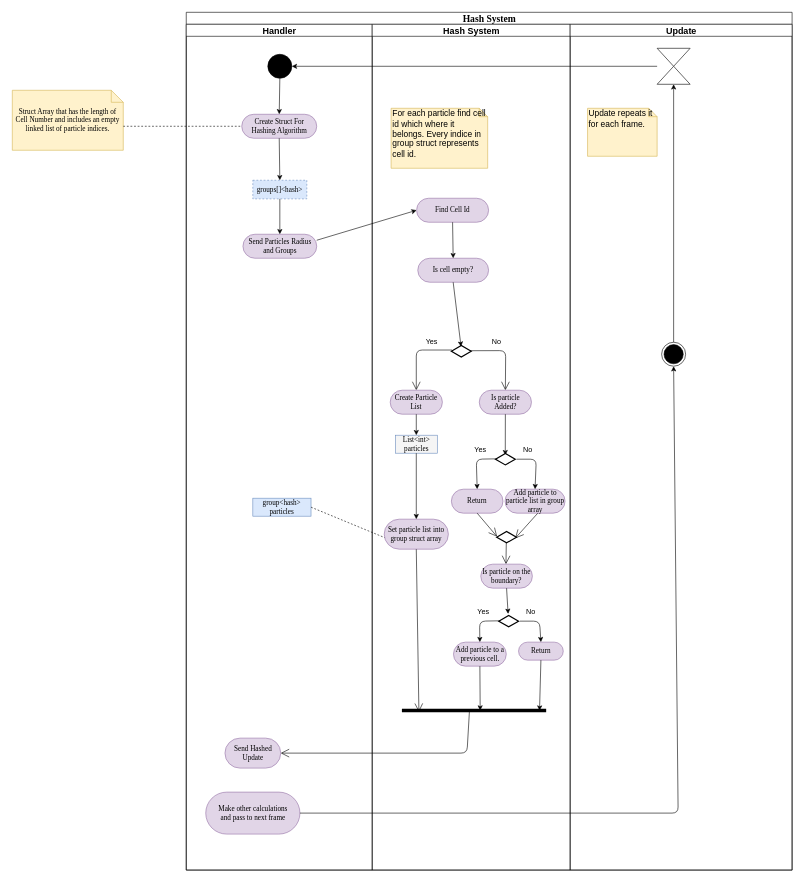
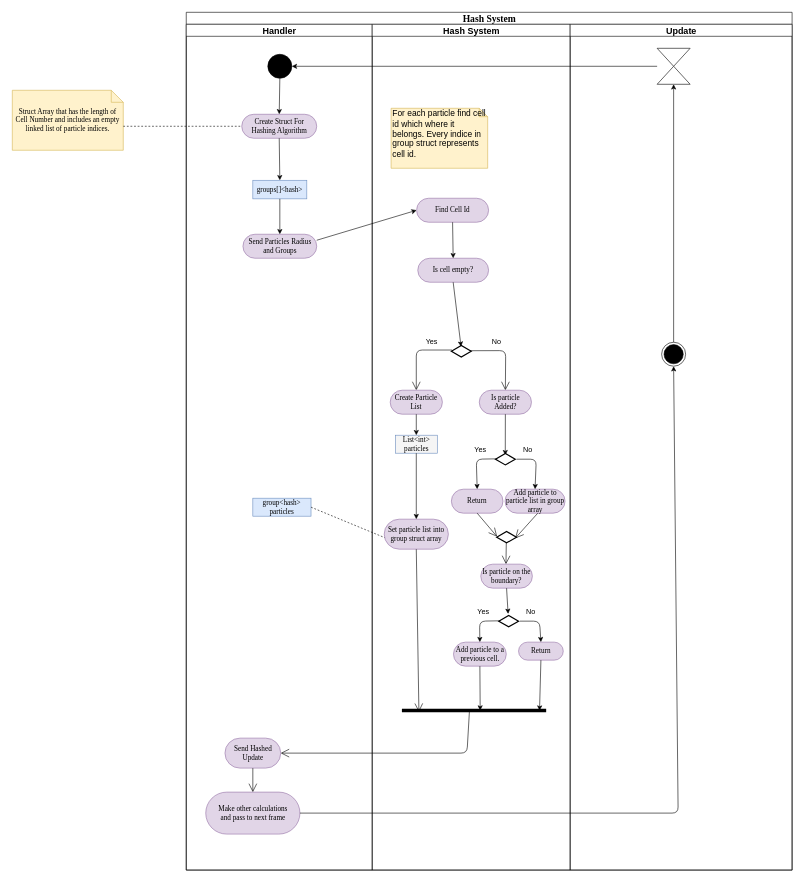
- <mxCell id="61" value="&lt;font style=&quot;font-size: 14px&quot;&gt;Update repeats it for each frame.&lt;/font&gt;" style="shape=note;whiteSpace=wrap;html=1;size=14;verticalAlign=top;align=left;spacingTop=-6;strokeWidth=1;fillColor=#fff2cc;strokeColor=#d6b656;" parent="60" vertex="1"><mxGeometry x="29" y="140" width="116" height="80" as="geometry" /></mxCell>
- <mxCell id="7" value="groups[]&amp;lt;hash&amp;gt;" style="rounded=0;whiteSpace=wrap;html=1;shadow=0;comic=0;labelBackgroundColor=none;strokeWidth=1;fontFamily=Verdana;fontSize=12;align=center;arcSize=50;fillColor=#dae8fc;strokeColor=#6c8ebf;dashed=1;" parent="3" vertex="1"><mxGeometry x="111" y="260" width="90" height="31" as="geometry" /></mxCell>
+ <mxCell id="7" value="groups[]&amp;lt;hash&amp;gt;" style="rounded=0;whiteSpace=wrap;html=1;shadow=0;comic=0;labelBackgroundColor=none;strokeWidth=1;fontFamily=Verdana;fontSize=12;align=center;arcSize=50;fillColor=#dae8fc;strokeColor=#6c8ebf;" parent="3" vertex="1"><mxGeometry x="111" y="260" width="90" height="31" as="geometry" /></mxCell>
+ <mxCell id="13" value="" style="endArrow=open;endFill=1;endSize=12;html=1;fontSize=14;exitX=0.5;exitY=1;exitDx=0;exitDy=0;entryX=0.5;entryY=0;entryDx=0;entryDy=0;" parent="3" source="11" target="12" edge="1"><mxGeometry width="160" relative="1" as="geometry"><mxPoint x="181" y="1225" as="sourcePoint" /><mxPoint x="179.758" y="1291.272" as="targetPoint" /></mxGeometry></mxCell>
